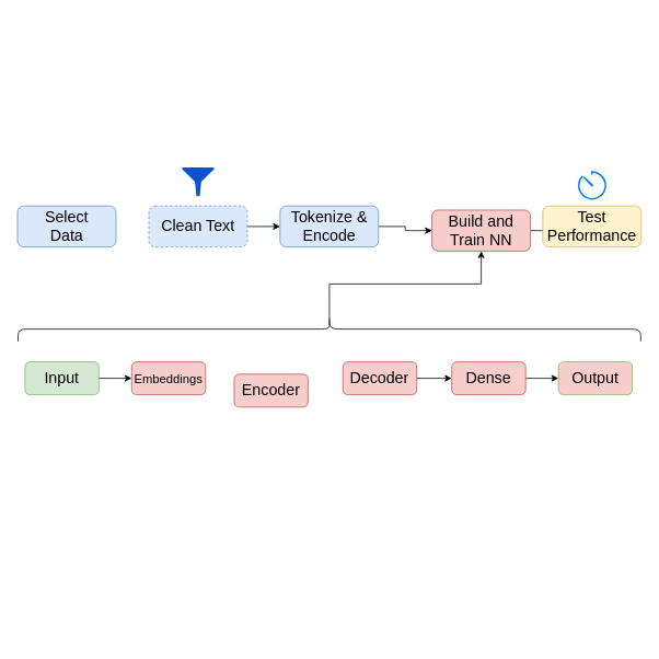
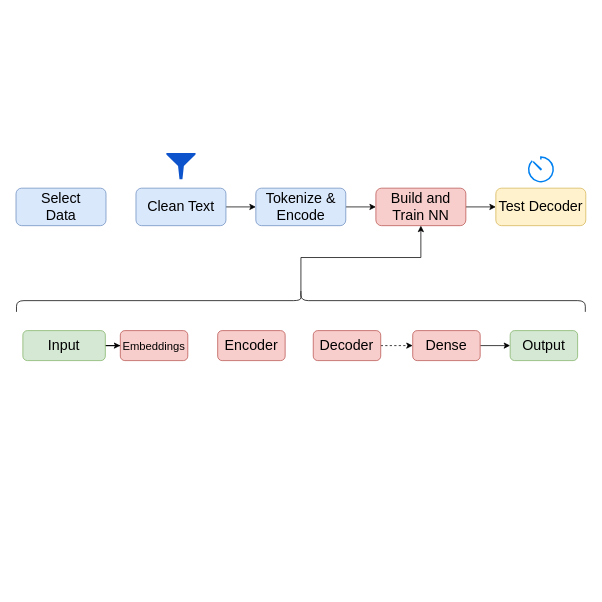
- <mxCell id="3" value="Clean Text" style="rounded=1;whiteSpace=wrap;html=1;fillColor=#dae8fc;strokeColor=#6c8ebf;fontSize=19;dashed=1;" parent="1" vertex="1"><mxGeometry x="180.88" y="250" width="120" height="50" as="geometry" /></mxCell>
+ <mxCell id="3" value="Clean Text" style="rounded=1;whiteSpace=wrap;html=1;fillColor=#dae8fc;strokeColor=#6c8ebf;fontSize=19;" parent="1" vertex="1"><mxGeometry x="180.88" y="250" width="120" height="50" as="geometry" /></mxCell>
- <mxCell id="14" value="Test Performance" style="rounded=1;whiteSpace=wrap;html=1;fillColor=#fff2cc;strokeColor=#d6b656;fontSize=19;" vertex="1" parent="1"><mxGeometry x="660.88" y="250" width="120" height="50" as="geometry" /></mxCell>
+ <mxCell id="14" value="Test Decoder" style="rounded=1;whiteSpace=wrap;html=1;fillColor=#fff2cc;strokeColor=#d6b656;fontSize=19;" vertex="1" parent="1"><mxGeometry x="660.88" y="250" width="120" height="50" as="geometry" /></mxCell>
- <mxCell id="13" value="Build and Train NN" style="rounded=1;whiteSpace=wrap;html=1;fillColor=#f8cecc;strokeColor=#b85450;fontSize=19;" vertex="1" parent="1"><mxGeometry x="525.88" y="255" width="120" height="50" as="geometry" /></mxCell>
+ <mxCell id="13" value="Build and Train NN" style="rounded=1;whiteSpace=wrap;html=1;fillColor=#f8cecc;strokeColor=#b85450;fontSize=19;" vertex="1" parent="1"><mxGeometry x="500.88" y="250" width="120" height="50" as="geometry" /></mxCell>
- <mxCell id="6" value="Input" style="rounded=1;whiteSpace=wrap;html=1;fillColor=#d5e8d4;strokeColor=#82b366;fontSize=19;" parent="1" vertex="1"><mxGeometry x="30" y="440" width="90" height="40" as="geometry" /></mxCell>
+ <mxCell id="6" value="Input" style="rounded=1;whiteSpace=wrap;html=1;fillColor=#d5e8d4;strokeColor=#82b366;fontSize=19;" parent="1" vertex="1"><mxGeometry x="30" y="440" width="110" height="40" as="geometry" /></mxCell>
- <mxCell id="21" value="" style="edgeStyle=orthogonalEdgeStyle;rounded=0;orthogonalLoop=1;jettySize=auto;html=1;" edge="1" parent="1" source="22" target="24"><mxGeometry relative="1" as="geometry" /></mxCell>
+ <mxCell id="21" value="" style="edgeStyle=orthogonalEdgeStyle;rounded=0;orthogonalLoop=1;jettySize=auto;html=1;dashed=1;" edge="1" parent="1" source="22" target="24"><mxGeometry relative="1" as="geometry" /></mxCell>
- <mxCell id="25" value="Output" style="rounded=1;whiteSpace=wrap;html=1;fillColor=#f8cecc;strokeColor=#82b366;fontSize=19;" vertex="1" parent="1"><mxGeometry x="680" y="440" width="90" height="40" as="geometry" /></mxCell>
+ <mxCell id="25" value="Output" style="rounded=1;whiteSpace=wrap;html=1;fillColor=#d5e8d4;strokeColor=#82b366;fontSize=19;" vertex="1" parent="1"><mxGeometry x="680" y="440" width="90" height="40" as="geometry" /></mxCell>
- <mxCell id="20" value="Encoder" style="rounded=1;whiteSpace=wrap;html=1;fillColor=#f8cecc;strokeColor=#b85450;fontSize=19;" vertex="1" parent="1"><mxGeometry x="284.85" y="455" width="90" height="40" as="geometry" /></mxCell>
+ <mxCell id="20" value="Encoder" style="rounded=1;whiteSpace=wrap;html=1;fillColor=#f8cecc;strokeColor=#b85450;fontSize=19;" vertex="1" parent="1"><mxGeometry x="289.85" y="440" width="90" height="40" as="geometry" /></mxCell>
